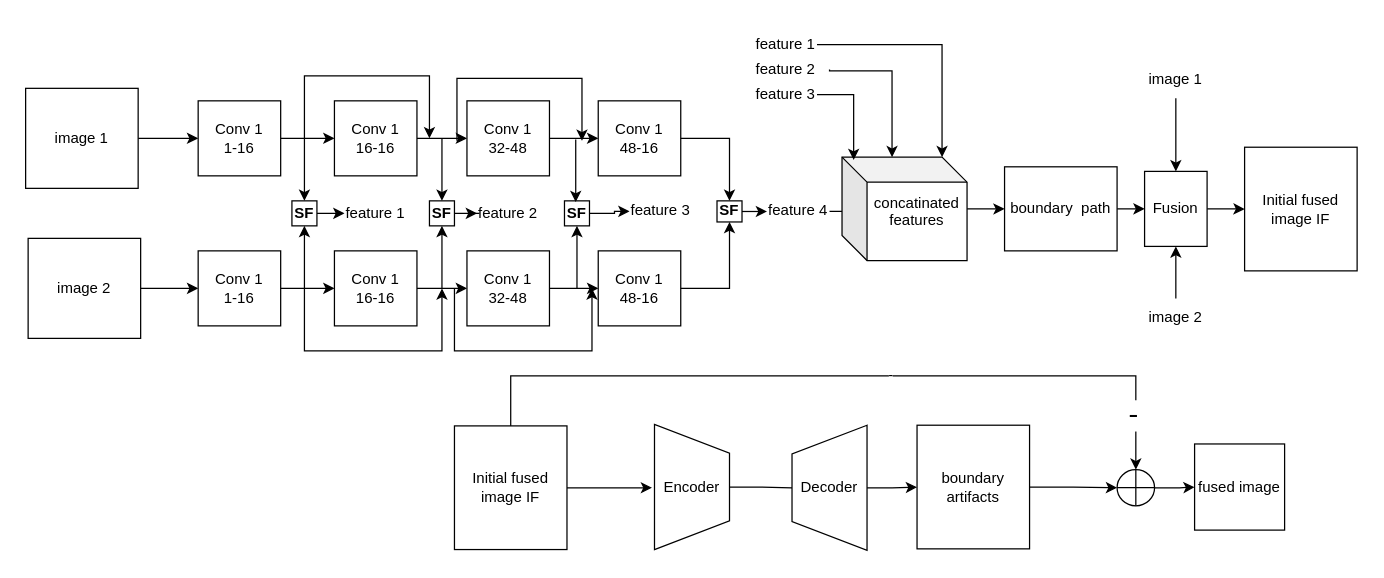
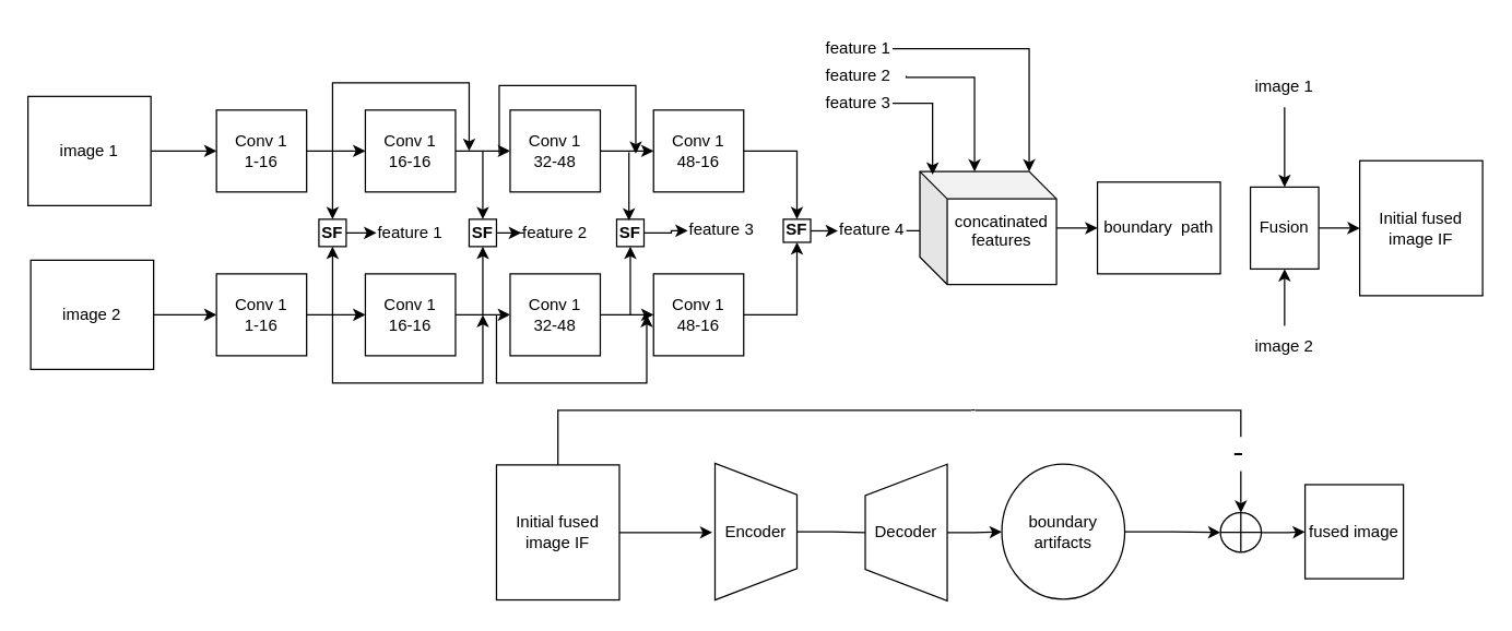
- <mxCell id="52" value="" style="edgeStyle=orthogonalEdgeStyle;rounded=0;orthogonalLoop=1;jettySize=auto;html=1;" edge="1" parent="1" source="53" target="56"><mxGeometry relative="1" as="geometry" /></mxCell>
- <mxCell id="68" value="boundary artifacts" style="rounded=0;whiteSpace=wrap;html=1;" vertex="1" parent="1"><mxGeometry x="733" y="339.45" width="90" height="98.9" as="geometry" /></mxCell>
+ <mxCell id="68" value="boundary artifacts" style="ellipse;whiteSpace=wrap;html=1;" vertex="1" parent="1"><mxGeometry x="733" y="339.45" width="90" height="98.9" as="geometry" /></mxCell>
